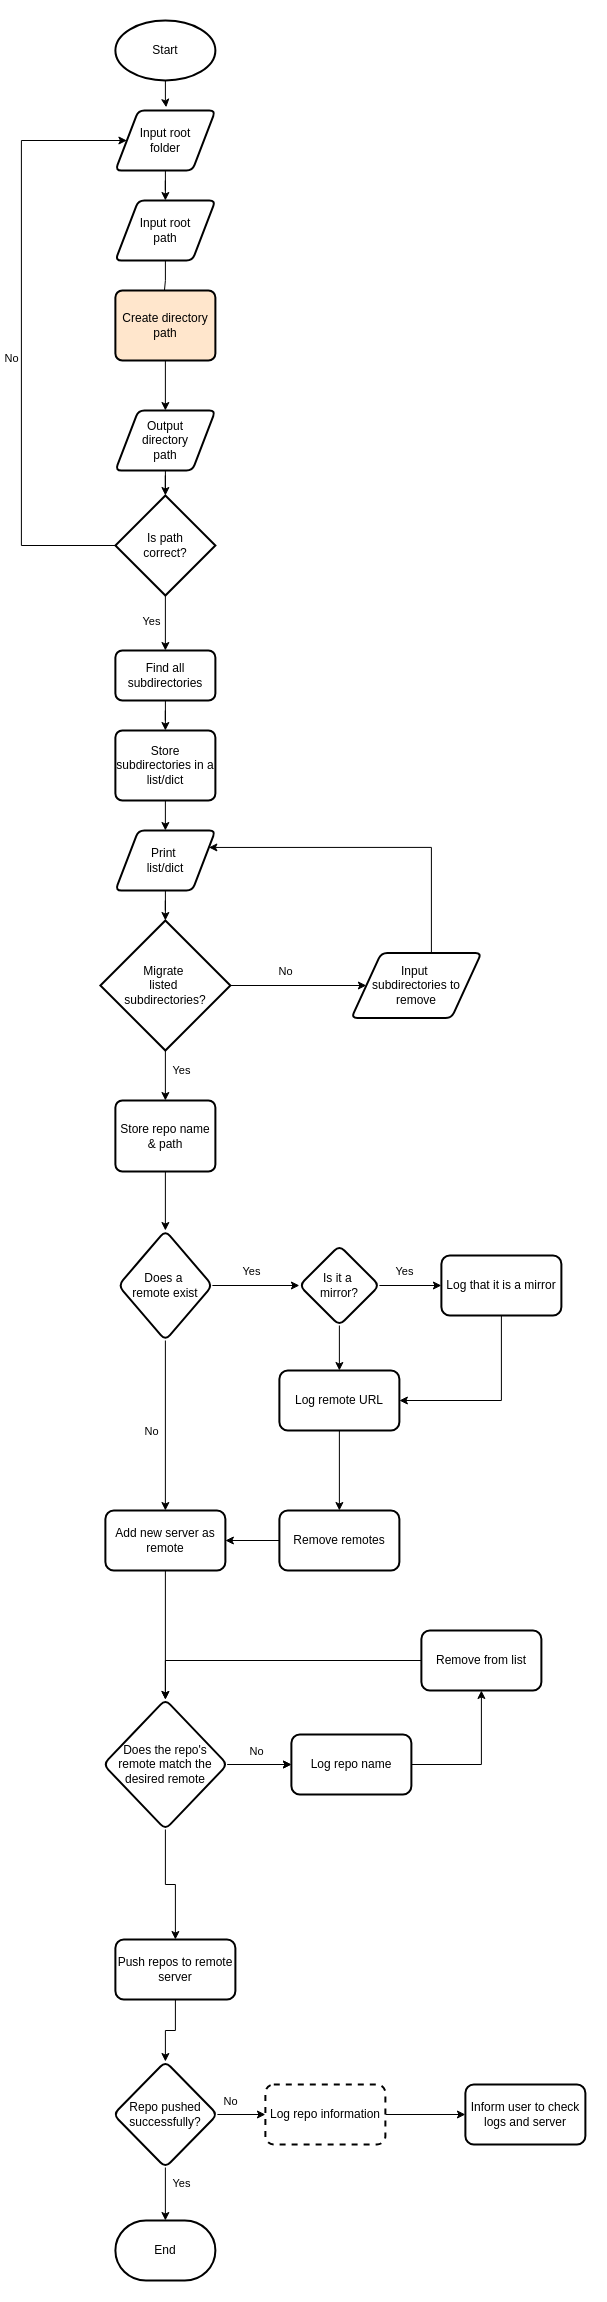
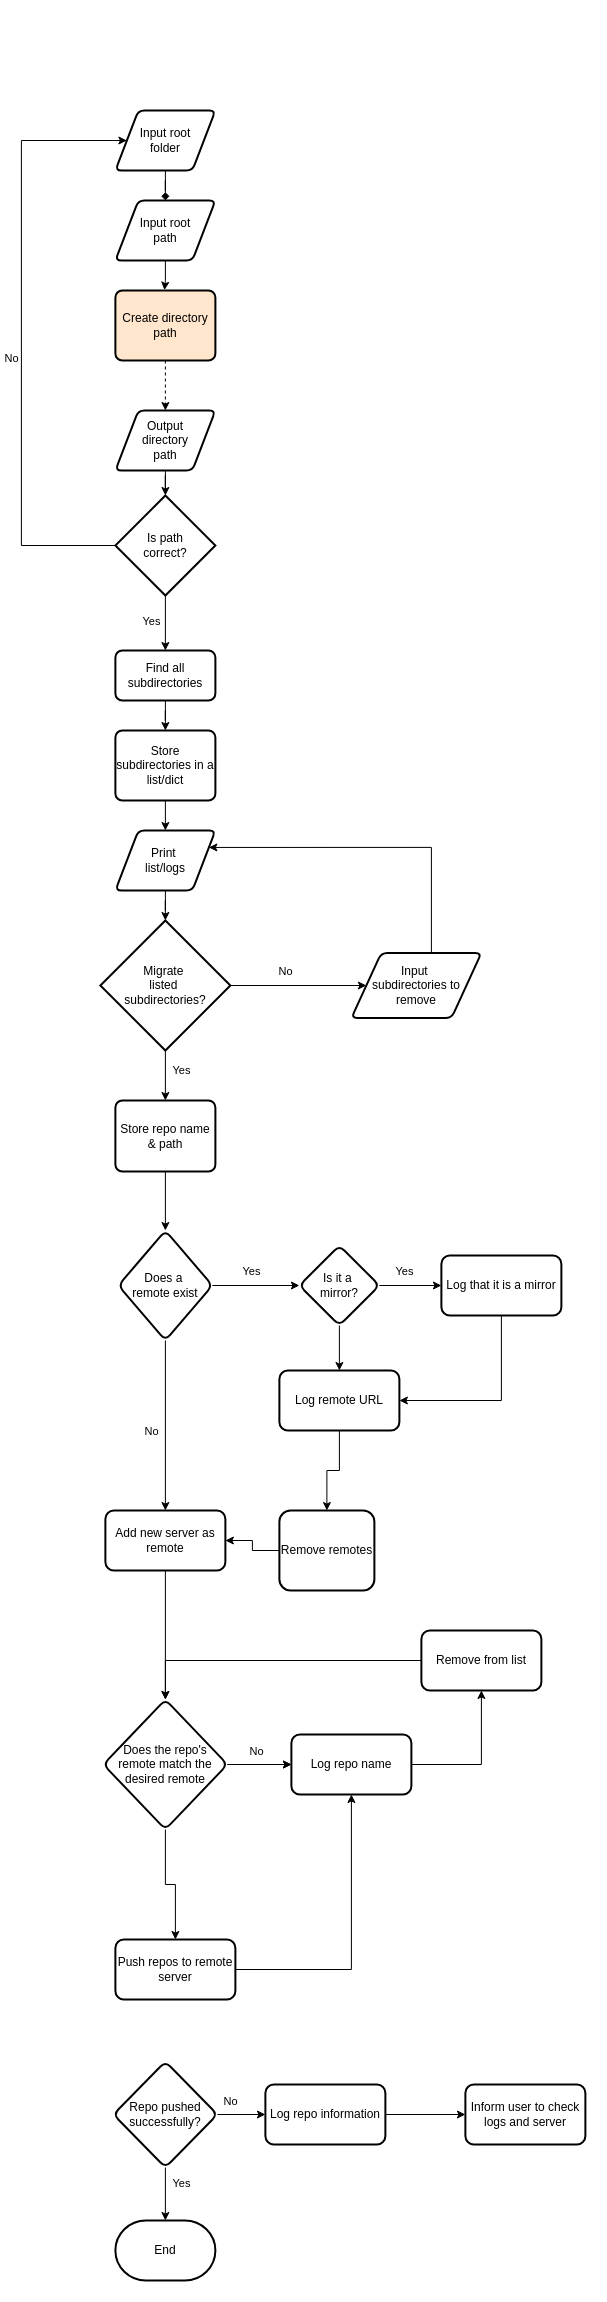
- <mxCell id="2" value="Start" style="strokeWidth=2;html=1;shape=mxgraph.flowchart.start_1;whiteSpace=wrap;" vertex="1" parent="1"><mxGeometry x="114.89" y="20" width="100" height="60" as="geometry" /></mxCell>
- <mxCell id="14" style="edgeStyle=orthogonalEdgeStyle;rounded=0;orthogonalLoop=1;jettySize=auto;html=1;entryX=0.508;entryY=-0.053;entryDx=0;entryDy=0;entryPerimeter=0;" edge="1" parent="1" source="2" target="4"><mxGeometry relative="1" as="geometry" /></mxCell>
- <mxCell id="3" style="edgeStyle=orthogonalEdgeStyle;rounded=0;orthogonalLoop=1;jettySize=auto;html=1;entryX=0.5;entryY=0;entryDx=0;entryDy=0;" edge="1" parent="1" source="4" target="5"><mxGeometry relative="1" as="geometry" /></mxCell>
+ <mxCell id="3" style="edgeStyle=orthogonalEdgeStyle;rounded=0;orthogonalLoop=1;jettySize=auto;html=1;entryX=0.5;entryY=0;entryDx=0;entryDy=0;endArrow=diamond;" edge="1" parent="1" source="4" target="5"><mxGeometry relative="1" as="geometry" /></mxCell>
- <mxCell id="15" style="edgeStyle=orthogonalEdgeStyle;rounded=0;orthogonalLoop=1;jettySize=auto;html=1;entryX=0.491;entryY=-0.005;entryDx=0;entryDy=0;entryPerimeter=0;endArrow=none;" edge="1" parent="1" source="5" target="7"><mxGeometry relative="1" as="geometry" /></mxCell>
+ <mxCell id="15" style="edgeStyle=orthogonalEdgeStyle;rounded=0;orthogonalLoop=1;jettySize=auto;html=1;entryX=0.491;entryY=-0.005;entryDx=0;entryDy=0;entryPerimeter=0;" edge="1" parent="1" source="5" target="7"><mxGeometry relative="1" as="geometry" /></mxCell>
- <mxCell id="6" style="edgeStyle=orthogonalEdgeStyle;rounded=0;orthogonalLoop=1;jettySize=auto;html=1;entryX=0.5;entryY=0;entryDx=0;entryDy=0;" edge="1" parent="1" source="7" target="8"><mxGeometry relative="1" as="geometry" /></mxCell>
+ <mxCell id="6" style="edgeStyle=orthogonalEdgeStyle;rounded=0;orthogonalLoop=1;jettySize=auto;html=1;entryX=0.5;entryY=0;entryDx=0;entryDy=0;dashed=1;" edge="1" parent="1" source="7" target="8"><mxGeometry relative="1" as="geometry" /></mxCell>
- <mxCell id="21" value="Print&amp;nbsp;&lt;div&gt;list/dict&lt;/div&gt;" style="shape=parallelogram;html=1;strokeWidth=2;perimeter=parallelogramPerimeter;whiteSpace=wrap;rounded=1;arcSize=12;size=0.23;" vertex="1" parent="1"><mxGeometry x="114.89" y="830" width="100" height="60" as="geometry" /></mxCell>
+ <mxCell id="21" value="Print&amp;nbsp;&lt;div&gt;list/logs&lt;/div&gt;" style="shape=parallelogram;html=1;strokeWidth=2;perimeter=parallelogramPerimeter;whiteSpace=wrap;rounded=1;arcSize=12;size=0.23;" vertex="1" parent="1"><mxGeometry x="114.89" y="830" width="100" height="60" as="geometry" /></mxCell>
- <mxCell id="46" value="Remove remotes" style="whiteSpace=wrap;html=1;rounded=1;arcSize=14;strokeWidth=2;" vertex="1" parent="1"><mxGeometry x="278.89" y="1510" width="120" height="60" as="geometry" /></mxCell>
+ <mxCell id="46" value="Remove remotes" style="whiteSpace=wrap;html=1;rounded=1;arcSize=14;strokeWidth=2;" vertex="1" parent="1"><mxGeometry x="278.89" y="1510" width="95" height="80" as="geometry" /></mxCell>
- <mxCell id="58" value="" style="edgeStyle=orthogonalEdgeStyle;rounded=0;orthogonalLoop=1;jettySize=auto;html=1;" edge="1" parent="1" source="59" target="62"><mxGeometry relative="1" as="geometry" /></mxCell>
+ <mxCell id="58" value="" style="edgeStyle=orthogonalEdgeStyle;rounded=0;orthogonalLoop=1;jettySize=auto;html=1;" edge="1" parent="1" source="59" target="55"><mxGeometry relative="1" as="geometry" /></mxCell>
- <mxCell id="64" value="Log repo information" style="whiteSpace=wrap;html=1;rounded=1;arcSize=14;strokeWidth=2;dashed=1;" vertex="1" parent="1"><mxGeometry x="264.89" y="2084" width="120" height="60" as="geometry" /></mxCell>
+ <mxCell id="64" value="Log repo information" style="whiteSpace=wrap;html=1;rounded=1;arcSize=14;strokeWidth=2;" vertex="1" parent="1"><mxGeometry x="264.89" y="2084" width="120" height="60" as="geometry" /></mxCell>
